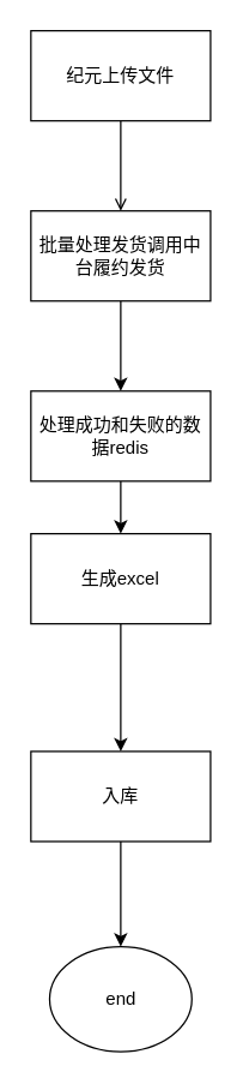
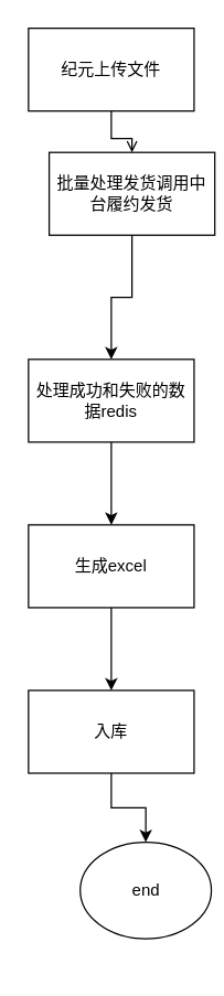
- <mxCell id="5" value="批量处理发货调用中台履约发货" style="rounded=0;whiteSpace=wrap;html=1;" vertex="1" parent="1"><mxGeometry x="20" y="140" width="120" height="60" as="geometry" /></mxCell>
+ <mxCell id="5" value="批量处理发货调用中台履约发货" style="rounded=0;whiteSpace=wrap;html=1;" vertex="1" parent="1"><mxGeometry x="35" y="110" width="120" height="60" as="geometry" /></mxCell>
- <mxCell id="9" value="生成excel" style="rounded=0;whiteSpace=wrap;html=1;" vertex="1" parent="1"><mxGeometry x="20" y="355" width="120" height="60" as="geometry" /></mxCell>
+ <mxCell id="9" value="生成excel" style="rounded=0;whiteSpace=wrap;html=1;" vertex="1" parent="1"><mxGeometry x="20" y="380" width="120" height="60" as="geometry" /></mxCell>
- <mxCell id="12" value="end" style="ellipse;whiteSpace=wrap;html=1;" vertex="1" parent="1"><mxGeometry x="32.5" y="630" width="95" height="70" as="geometry" /></mxCell>
+ <mxCell id="12" value="end" style="ellipse;whiteSpace=wrap;html=1;" vertex="1" parent="1"><mxGeometry x="57.5" y="610" width="95" height="70" as="geometry" /></mxCell>
